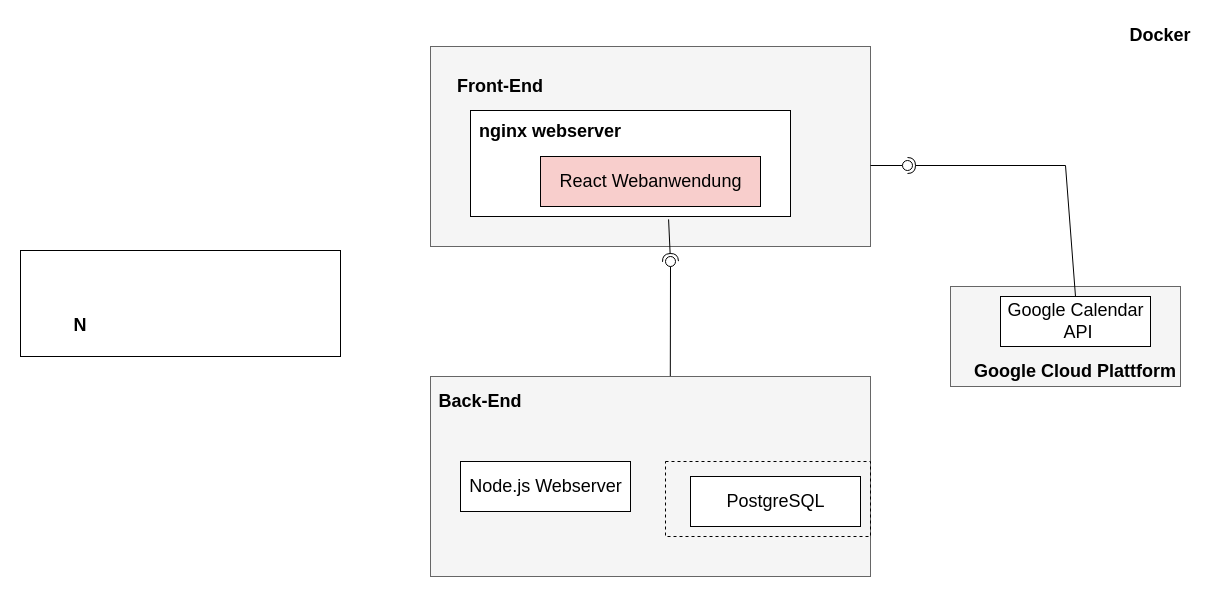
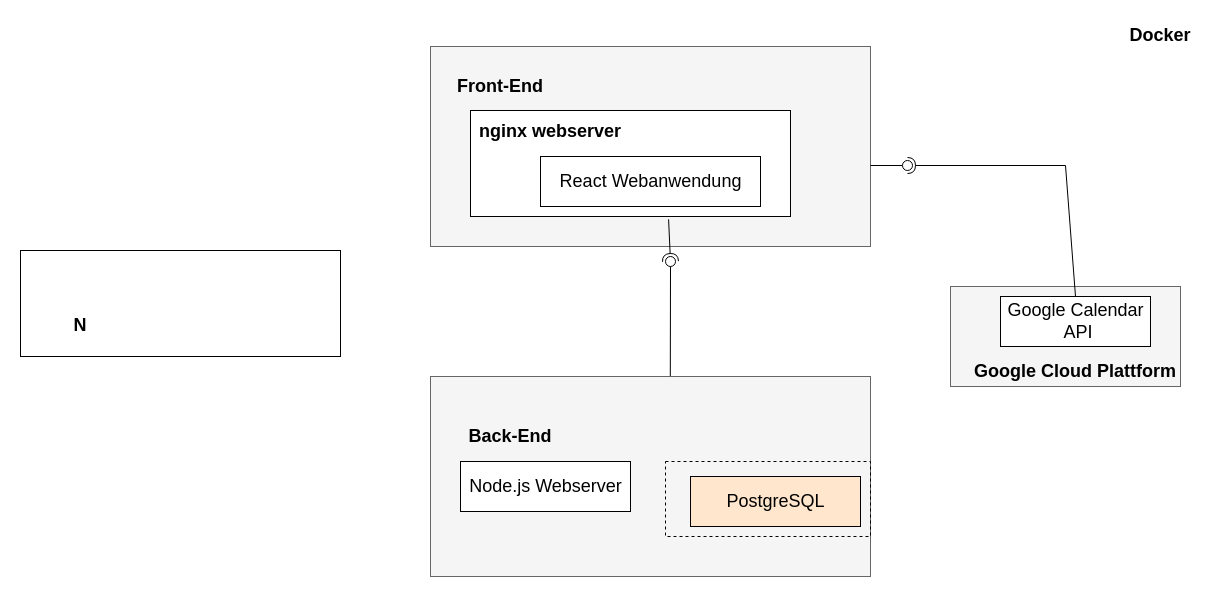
- <mxCell id="16" value="React Webanwendung" style="html=1;fontSize=18;fillColor=#f8cecc;" vertex="1" parent="1"><mxGeometry x="540" y="156" width="220" height="50" as="geometry" /></mxCell>
+ <mxCell id="16" value="React Webanwendung" style="html=1;fontSize=18;" vertex="1" parent="1"><mxGeometry x="540" y="156" width="220" height="50" as="geometry" /></mxCell>
- <mxCell id="13" value="Back-End" style="text;align=center;fontStyle=1;verticalAlign=middle;spacingLeft=3;spacingRight=3;strokeColor=none;rotatable=0;points=[[0,0.5],[1,0.5]];portConstraint=eastwest;fontSize=18;" vertex="1" parent="1"><mxGeometry x="440" y="386" width="80" height="26" as="geometry" /></mxCell>
+ <mxCell id="13" value="Back-End" style="text;align=center;fontStyle=1;verticalAlign=middle;spacingLeft=3;spacingRight=3;strokeColor=none;rotatable=0;points=[[0,0.5],[1,0.5]];portConstraint=eastwest;fontSize=18;" vertex="1" parent="1"><mxGeometry x="470" y="421" width="80" height="26" as="geometry" /></mxCell>
- <mxCell id="20" value="PostgreSQL" style="html=1;fontSize=18;" vertex="1" parent="1"><mxGeometry x="690" y="476" width="170" height="50" as="geometry" /></mxCell>
+ <mxCell id="20" value="PostgreSQL" style="html=1;fontSize=18;fillColor=#ffe6cc;" vertex="1" parent="1"><mxGeometry x="690" y="476" width="170" height="50" as="geometry" /></mxCell>
